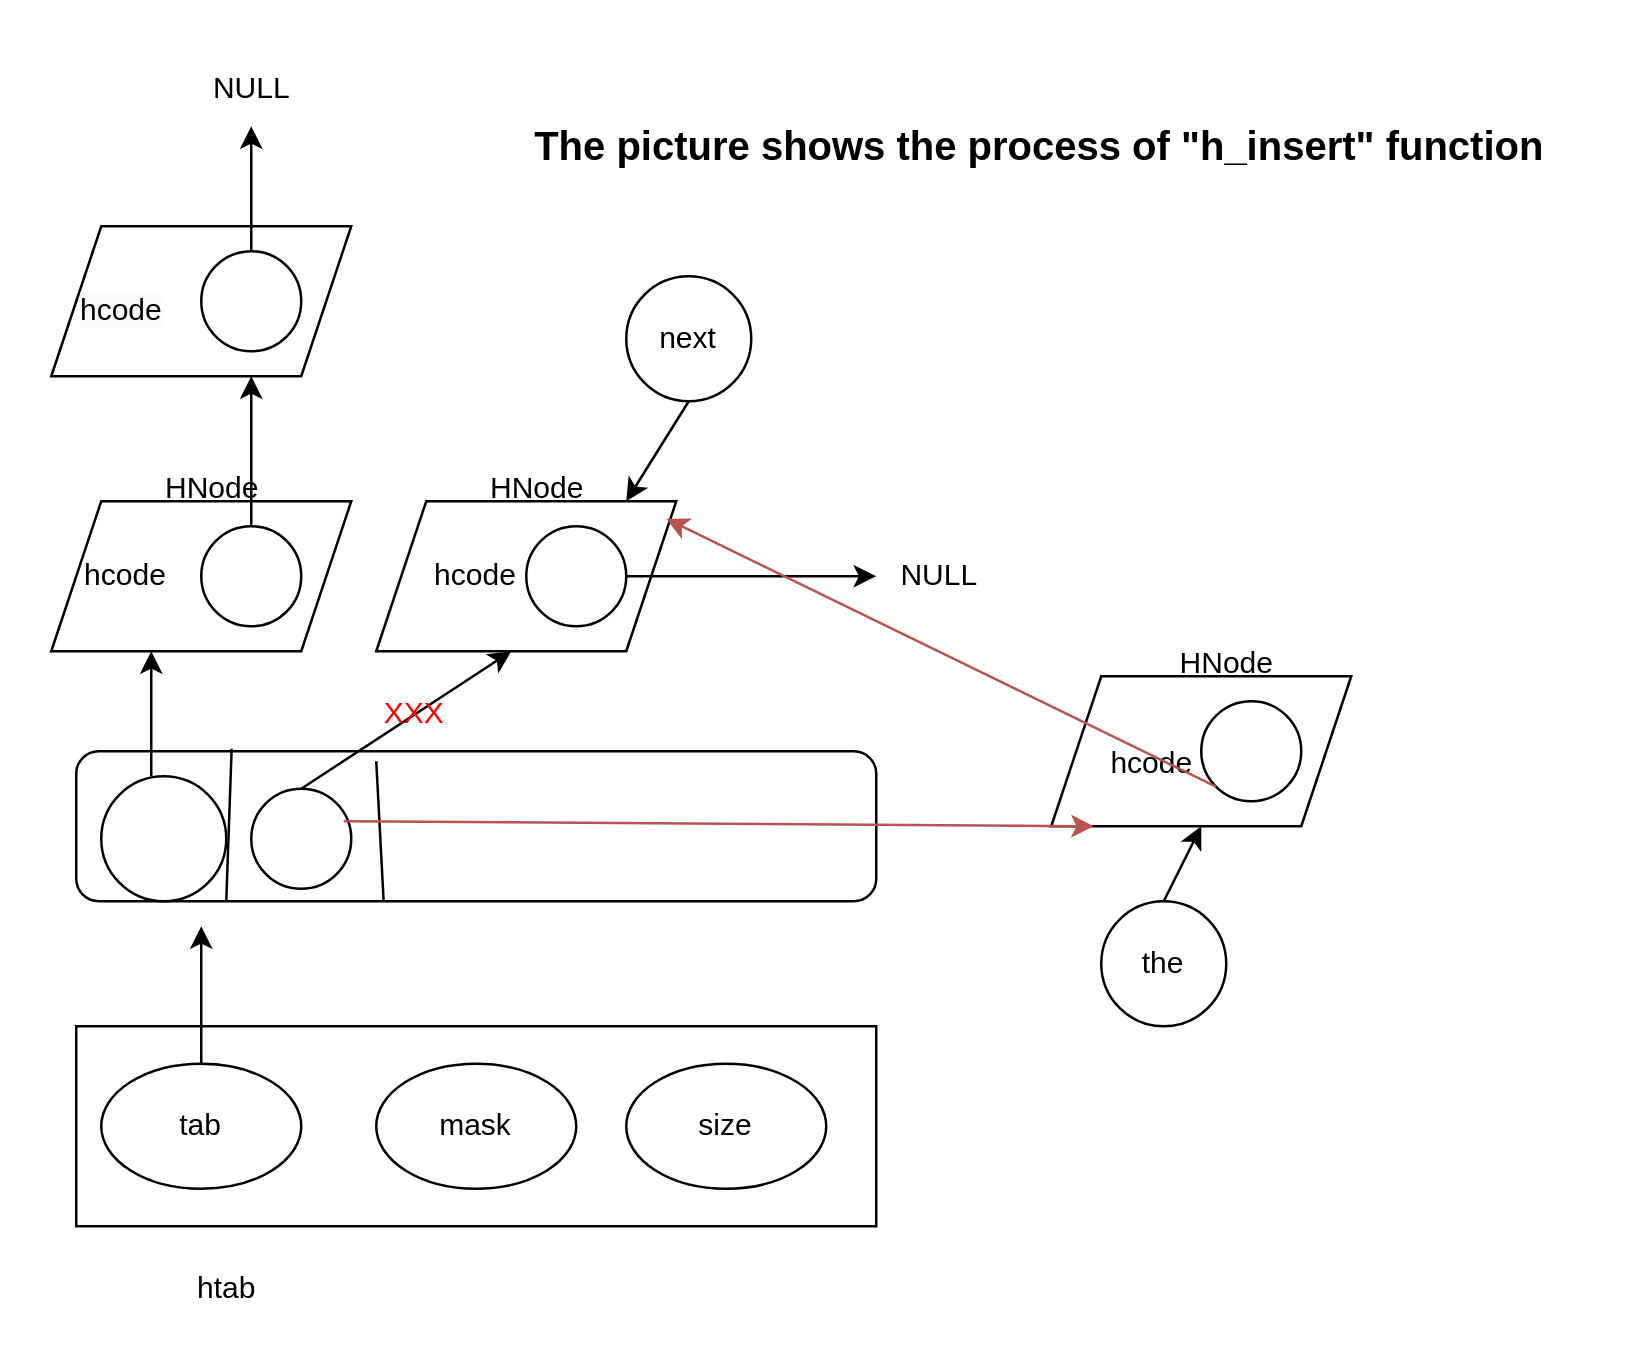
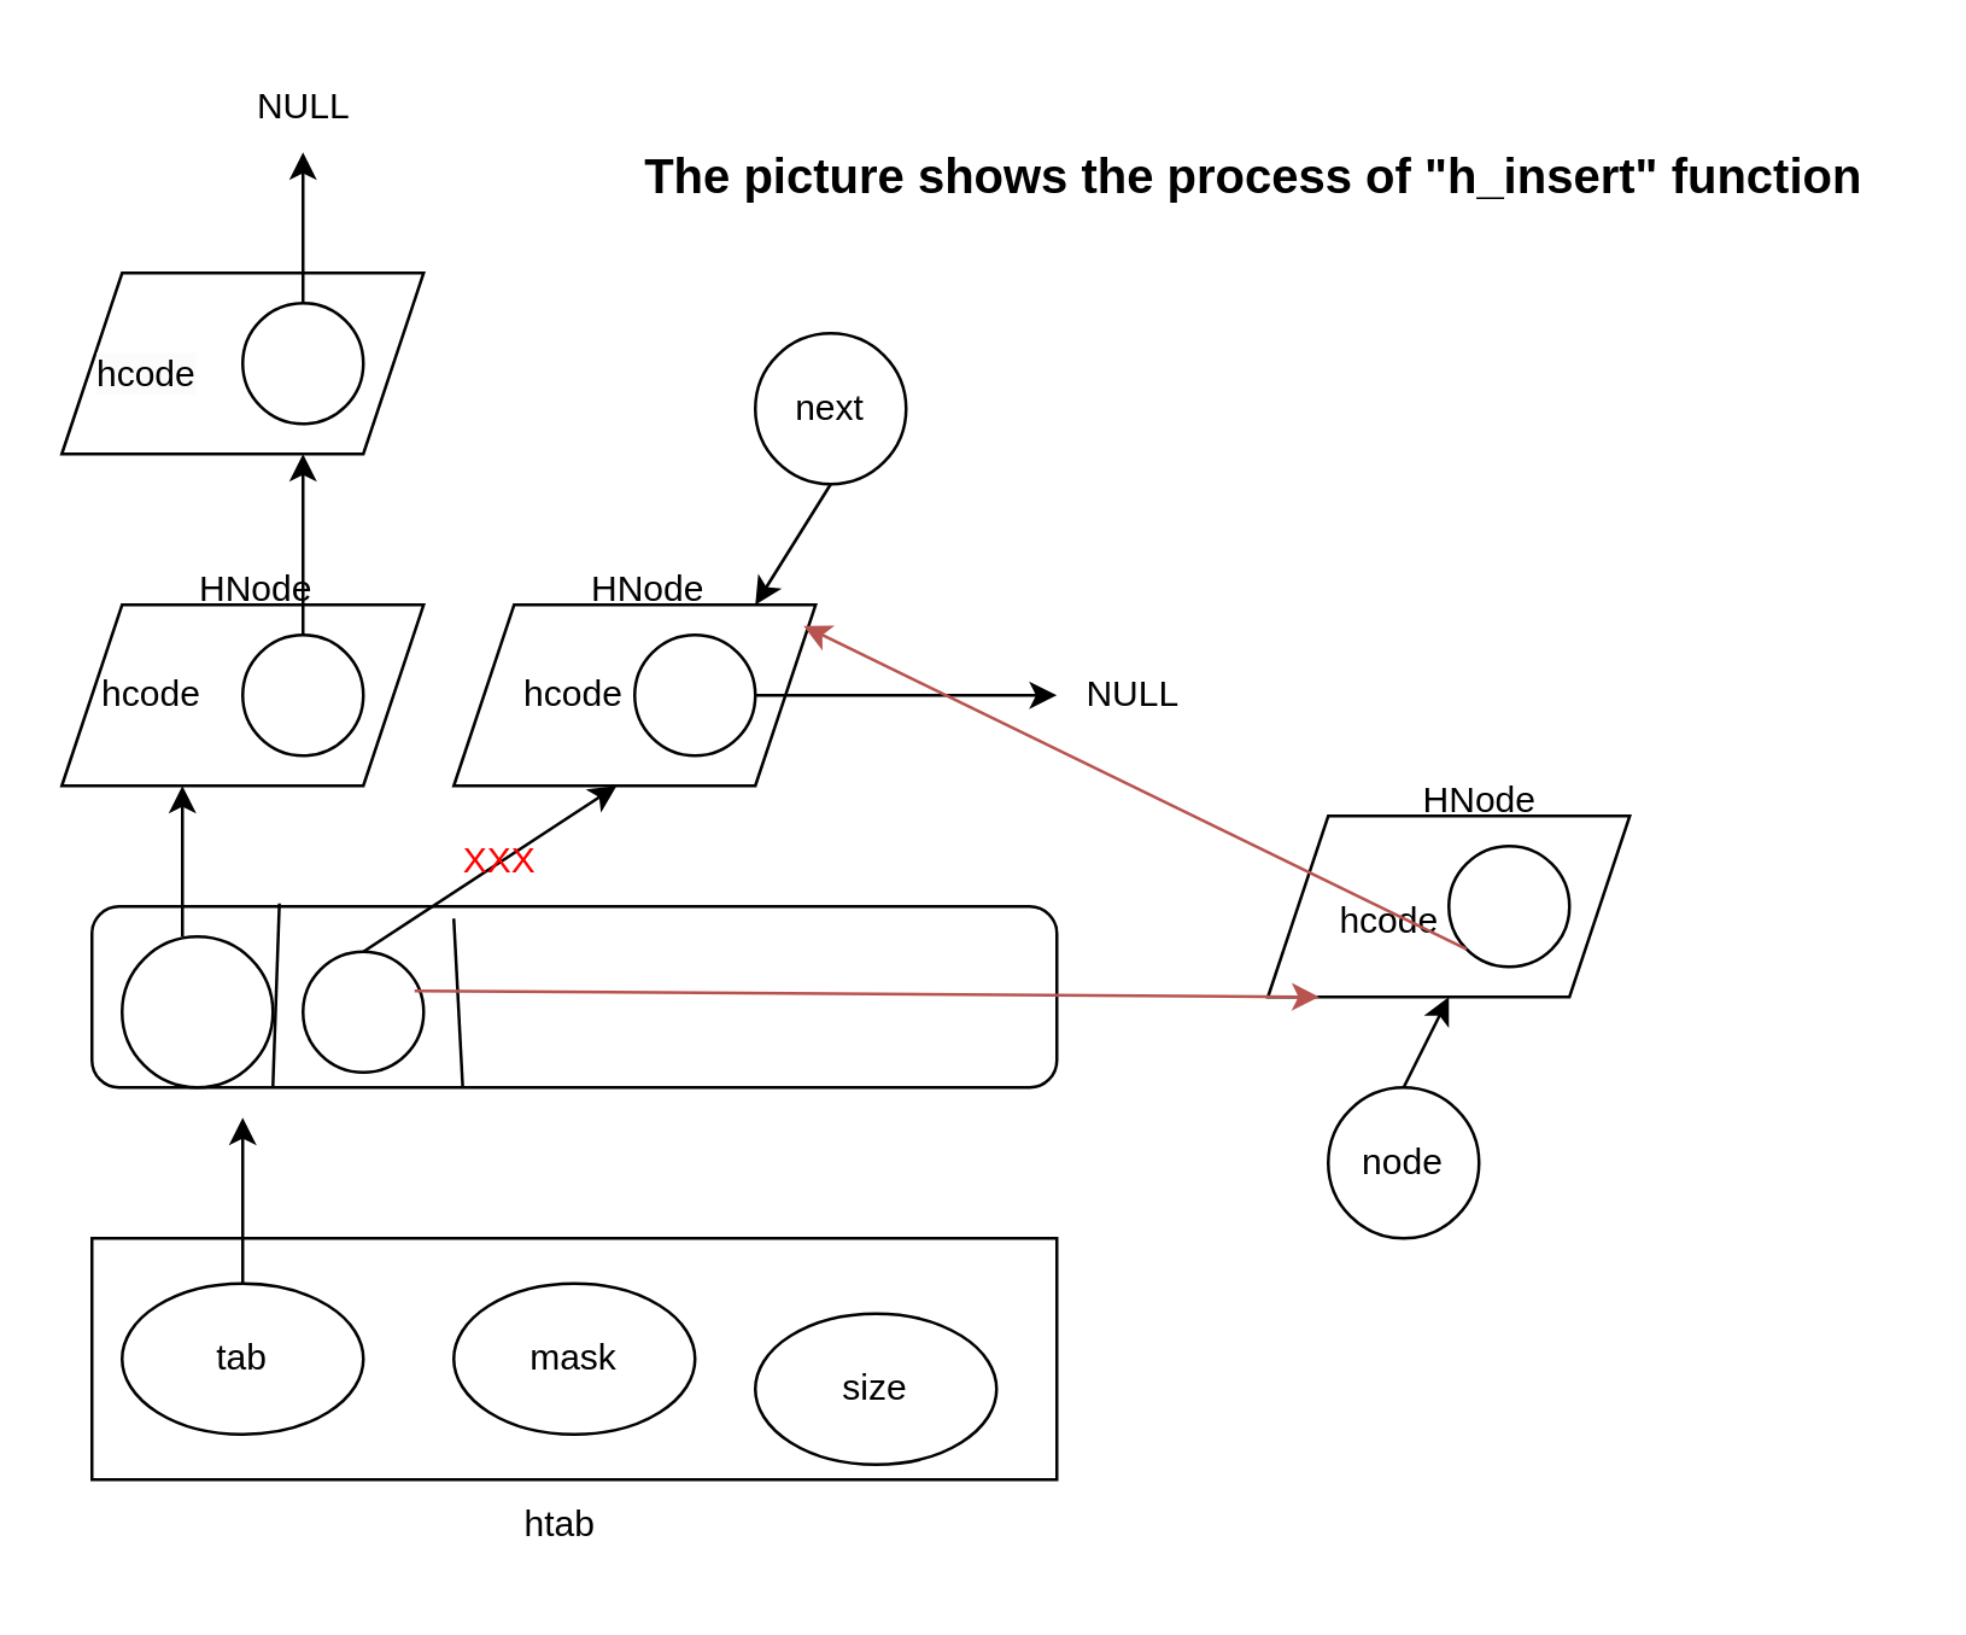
- <mxCell id="30" value="the" style="ellipse;whiteSpace=wrap;html=1;aspect=fixed;" vertex="1" parent="1"><mxGeometry x="440" y="360" width="50" height="50" as="geometry" /></mxCell>
+ <mxCell id="30" value="node" style="ellipse;whiteSpace=wrap;html=1;aspect=fixed;" vertex="1" parent="1"><mxGeometry x="440" y="360" width="50" height="50" as="geometry" /></mxCell>
- <mxCell id="6" value="size" style="ellipse;whiteSpace=wrap;html=1;" vertex="1" parent="1"><mxGeometry x="250" y="425" width="80" height="50" as="geometry" /></mxCell>
+ <mxCell id="6" value="size" style="ellipse;whiteSpace=wrap;html=1;" vertex="1" parent="1"><mxGeometry x="250" y="435" width="80" height="50" as="geometry" /></mxCell>
- <mxCell id="3" value="htab" style="text;html=1;align=center;verticalAlign=middle;resizable=0;points=[];autosize=1;strokeColor=none;fillColor=none;" vertex="1" parent="1"><mxGeometry x="65" y="500" width="50" height="30" as="geometry" /></mxCell>
+ <mxCell id="3" value="htab" style="text;html=1;align=center;verticalAlign=middle;resizable=0;points=[];autosize=1;strokeColor=none;fillColor=none;" vertex="1" parent="1"><mxGeometry x="160" y="490" width="50" height="30" as="geometry" /></mxCell>
